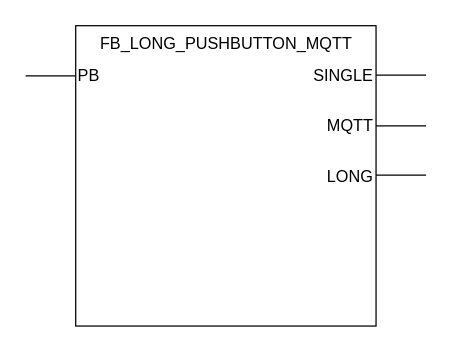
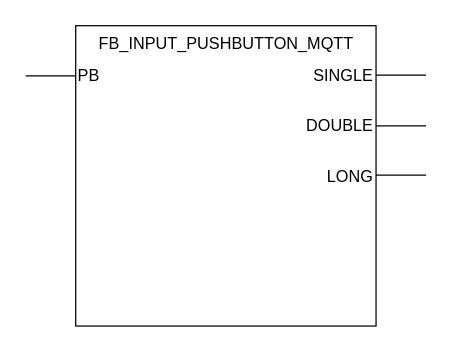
- <mxCell id="3" value="FB_LONG_PUSHBUTTON_MQTT" style="text;html=1;align=center;fontSize=13;" parent="1" vertex="1"><mxGeometry x="75" y="20" width="210" height="30" as="geometry" /></mxCell>
+ <mxCell id="3" value="FB_INPUT_PUSHBUTTON_MQTT" style="text;html=1;align=center;fontSize=13;" parent="1" vertex="1"><mxGeometry x="75" y="20" width="210" height="30" as="geometry" /></mxCell>
- <mxCell id="10" value="&lt;div style=&quot;text-align: right&quot;&gt;&lt;span&gt;MQTT&lt;/span&gt;&lt;/div&gt;" style="text;html=1;strokeColor=none;fillColor=none;align=right;verticalAlign=middle;whiteSpace=wrap;rounded=0;fontSize=13;" parent="1" vertex="1"><mxGeometry x="220" y="90" width="80" height="20" as="geometry" /></mxCell>
+ <mxCell id="10" value="&lt;div style=&quot;text-align: right&quot;&gt;&lt;span&gt;DOUBLE&lt;/span&gt;&lt;/div&gt;" style="text;html=1;strokeColor=none;fillColor=none;align=right;verticalAlign=middle;whiteSpace=wrap;rounded=0;fontSize=13;" parent="1" vertex="1"><mxGeometry x="220" y="90" width="80" height="20" as="geometry" /></mxCell>
